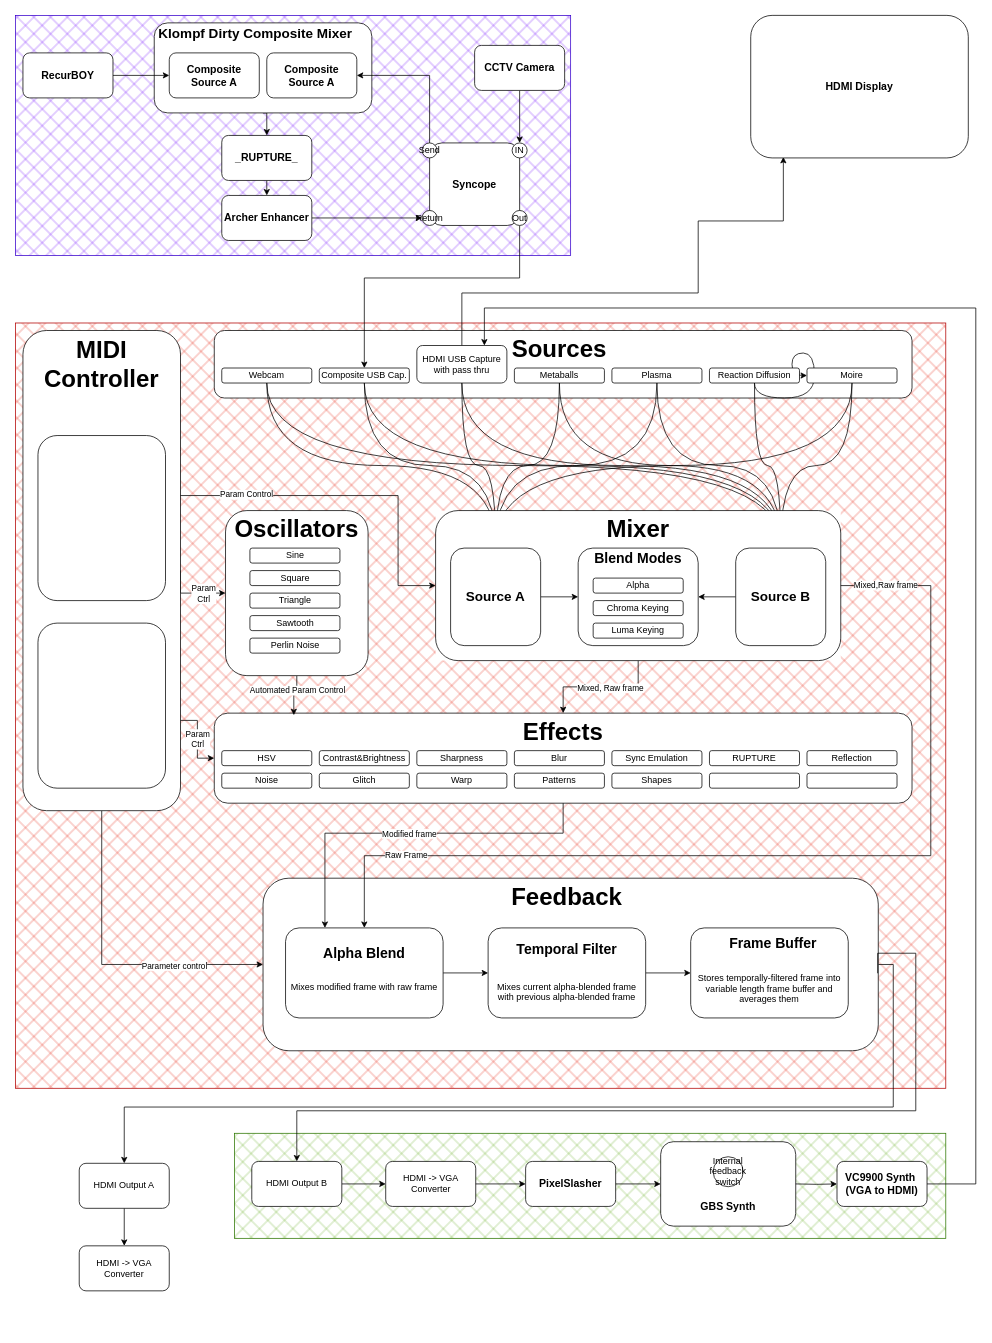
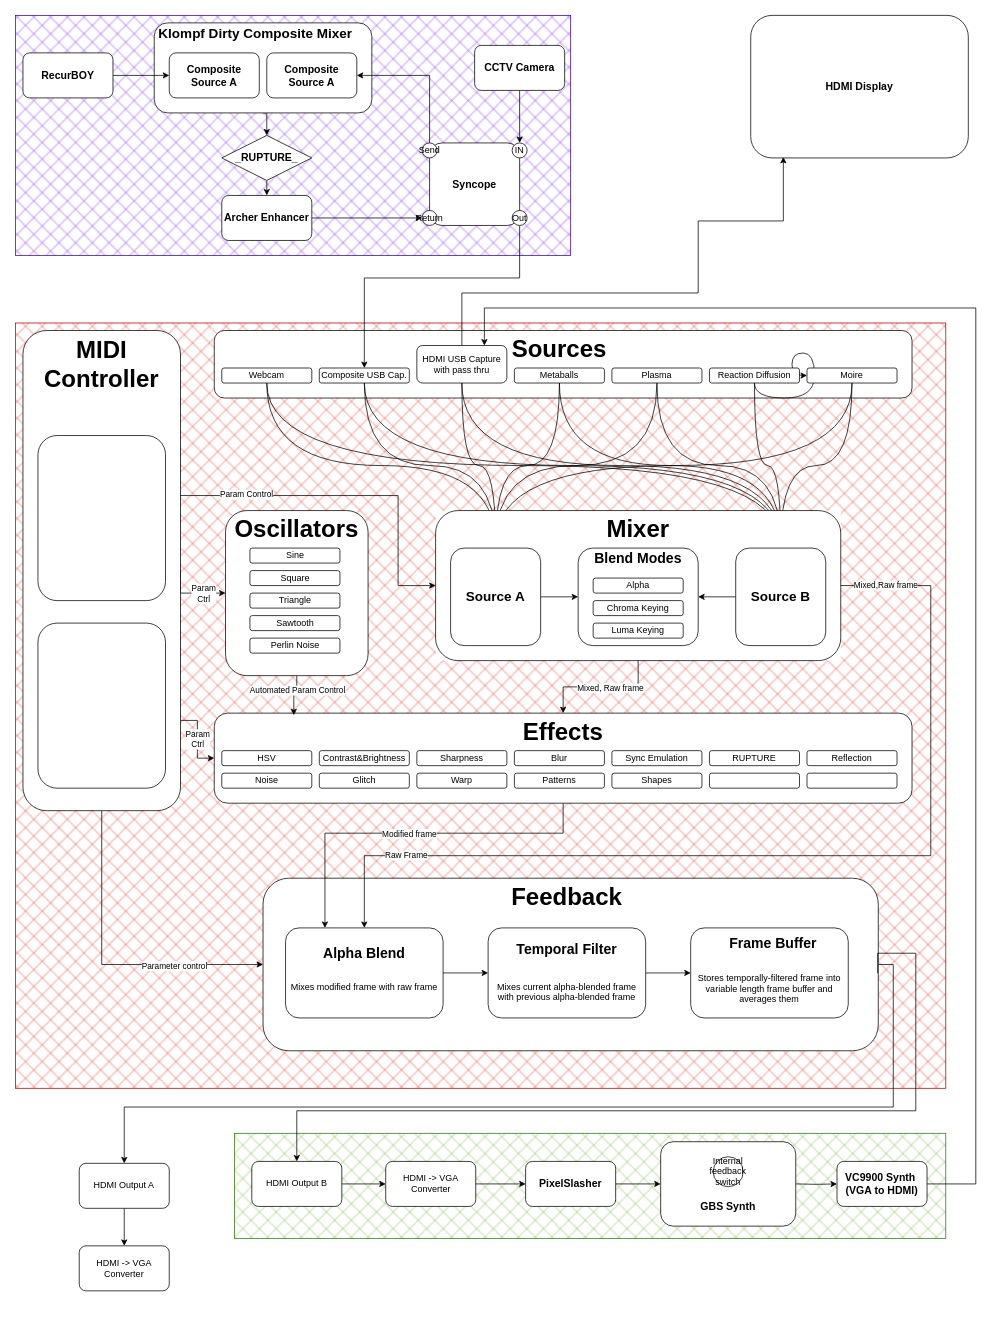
- <mxCell id="116" value="&lt;h3&gt;_RUPTURE_&lt;/h3&gt;" style="rounded=1;whiteSpace=wrap;html=1;" vertex="1" parent="1"><mxGeometry x="295" y="180" width="120" height="60" as="geometry" /></mxCell>
+ <mxCell id="116" value="&lt;h3&gt;_RUPTURE_&lt;/h3&gt;" style="rhombus;whiteSpace=wrap;html=1;" vertex="1" parent="1"><mxGeometry x="295" y="180" width="120" height="60" as="geometry" /></mxCell>
